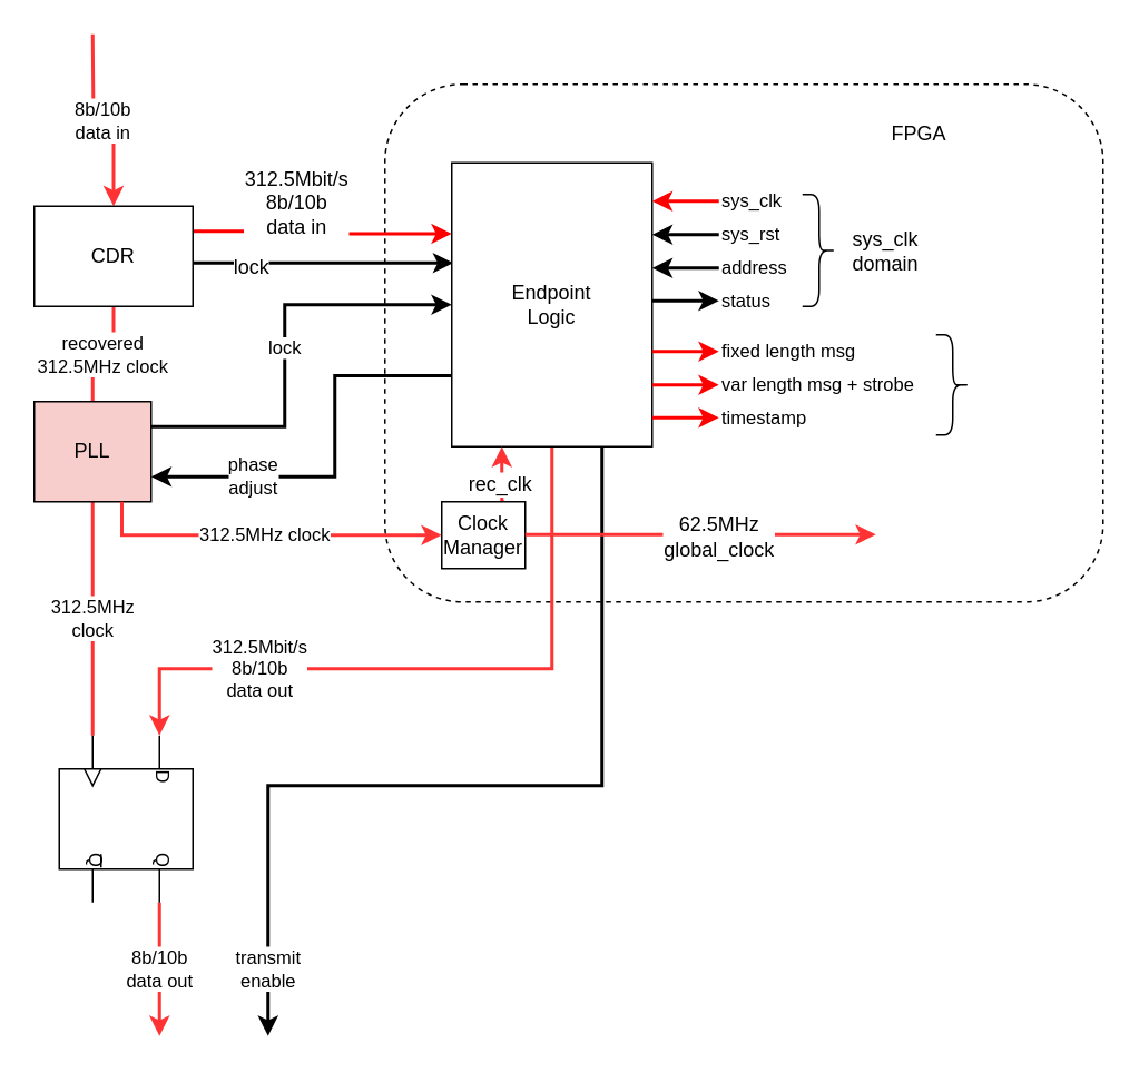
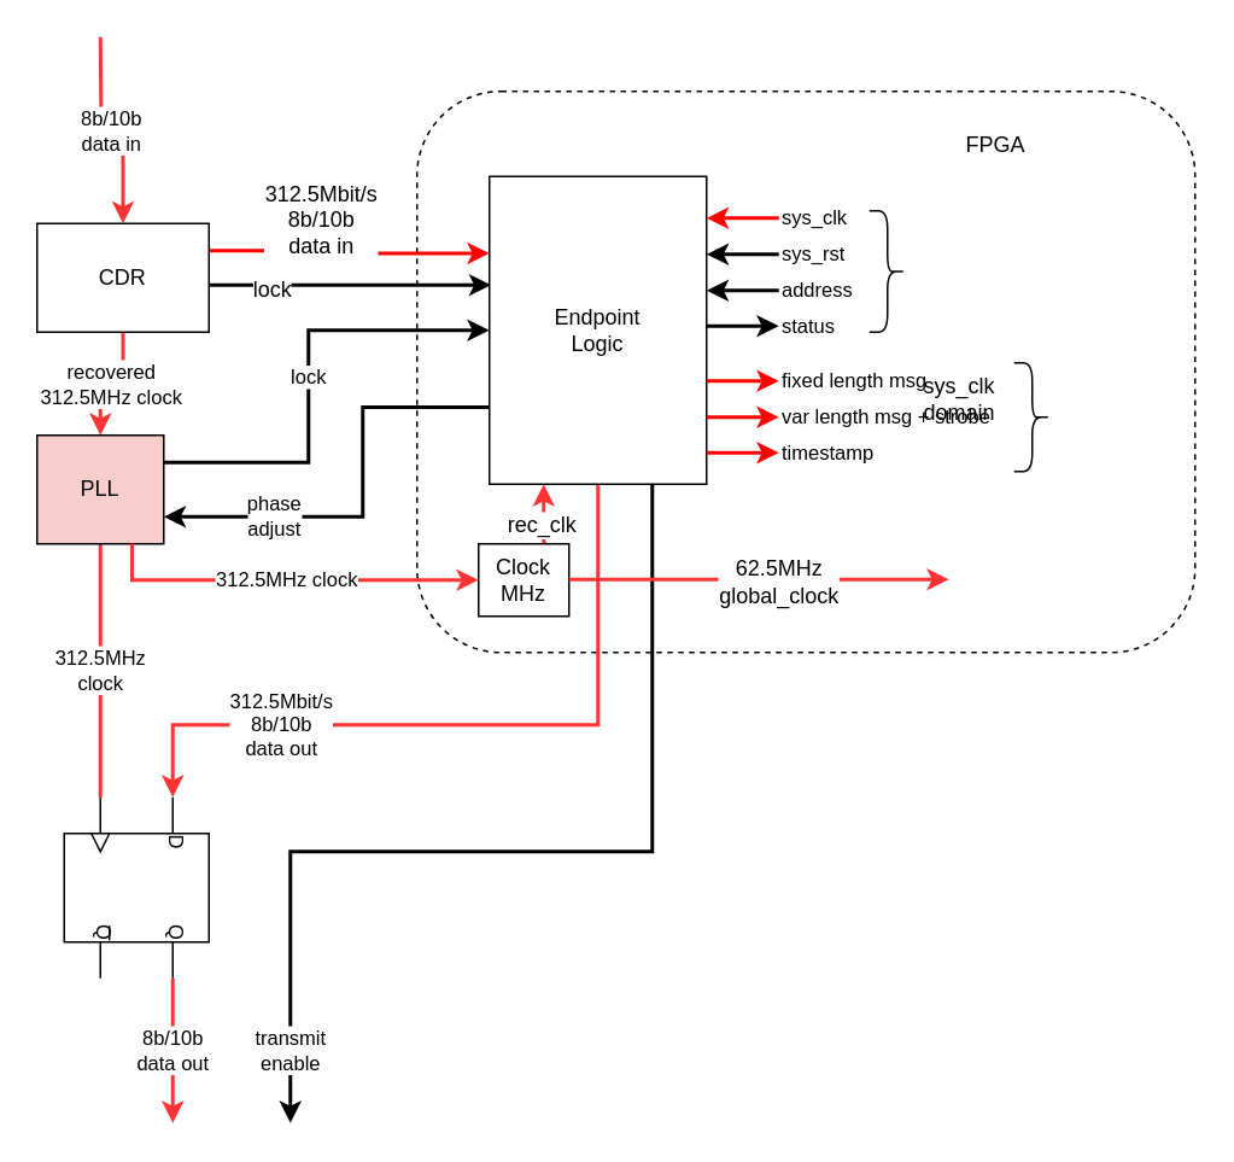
- <mxCell id="33" value="&lt;div&gt;sys_clk&lt;/div&gt;&lt;div&gt;domain&lt;br&gt;&lt;/div&gt;" style="text;html=1;strokeColor=none;fillColor=none;align=center;verticalAlign=middle;whiteSpace=wrap;rounded=0;" parent="1" vertex="1"><mxGeometry x="510" y="139.5" width="40" height="20" as="geometry" /></mxCell>
+ <mxCell id="33" value="&lt;div&gt;sys_clk&lt;/div&gt;&lt;div&gt;domain&lt;br&gt;&lt;/div&gt;" style="text;html=1;strokeColor=none;fillColor=none;align=center;verticalAlign=middle;whiteSpace=wrap;rounded=0;" parent="1" vertex="1"><mxGeometry x="510" y="209.5" width="40" height="20" as="geometry" /></mxCell>
- <mxCell id="4" value="&lt;div&gt;recovered&lt;/div&gt;&lt;div&gt;312.5MHz clock&lt;br&gt;&lt;/div&gt;" style="edgeStyle=orthogonalEdgeStyle;rounded=0;orthogonalLoop=1;jettySize=auto;html=1;exitX=0.5;exitY=1;exitDx=0;exitDy=0;entryX=0.5;entryY=0;entryDx=0;entryDy=0;endArrow=none;endFill=1;strokeColor=#FF3333;strokeWidth=2;startArrow=none;startFill=0;" parent="1" source="10" target="13" edge="1"><mxGeometry relative="1" as="geometry" /></mxCell>
+ <mxCell id="4" value="&lt;div&gt;recovered&lt;/div&gt;&lt;div&gt;312.5MHz clock&lt;br&gt;&lt;/div&gt;" style="edgeStyle=orthogonalEdgeStyle;rounded=0;orthogonalLoop=1;jettySize=auto;html=1;exitX=0.5;exitY=1;exitDx=0;exitDy=0;entryX=0.5;entryY=0;entryDx=0;entryDy=0;endArrow=classic;endFill=1;strokeColor=#FF3333;strokeWidth=2;startArrow=none;startFill=0;" parent="1" source="10" target="13" edge="1"><mxGeometry relative="1" as="geometry" /></mxCell>
- <mxCell id="23" value="&lt;div&gt;Clock&lt;/div&gt;&lt;div&gt;Manager&lt;br&gt;&lt;/div&gt;" style="rounded=0;whiteSpace=wrap;html=1;" parent="1" vertex="1"><mxGeometry x="264" y="300" width="50" height="40" as="geometry" /></mxCell>
+ <mxCell id="23" value="&lt;div&gt;Clock&lt;/div&gt;&lt;div&gt;MHz&lt;br&gt;&lt;/div&gt;" style="rounded=0;whiteSpace=wrap;html=1;" parent="1" vertex="1"><mxGeometry x="264" y="300" width="50" height="40" as="geometry" /></mxCell>
